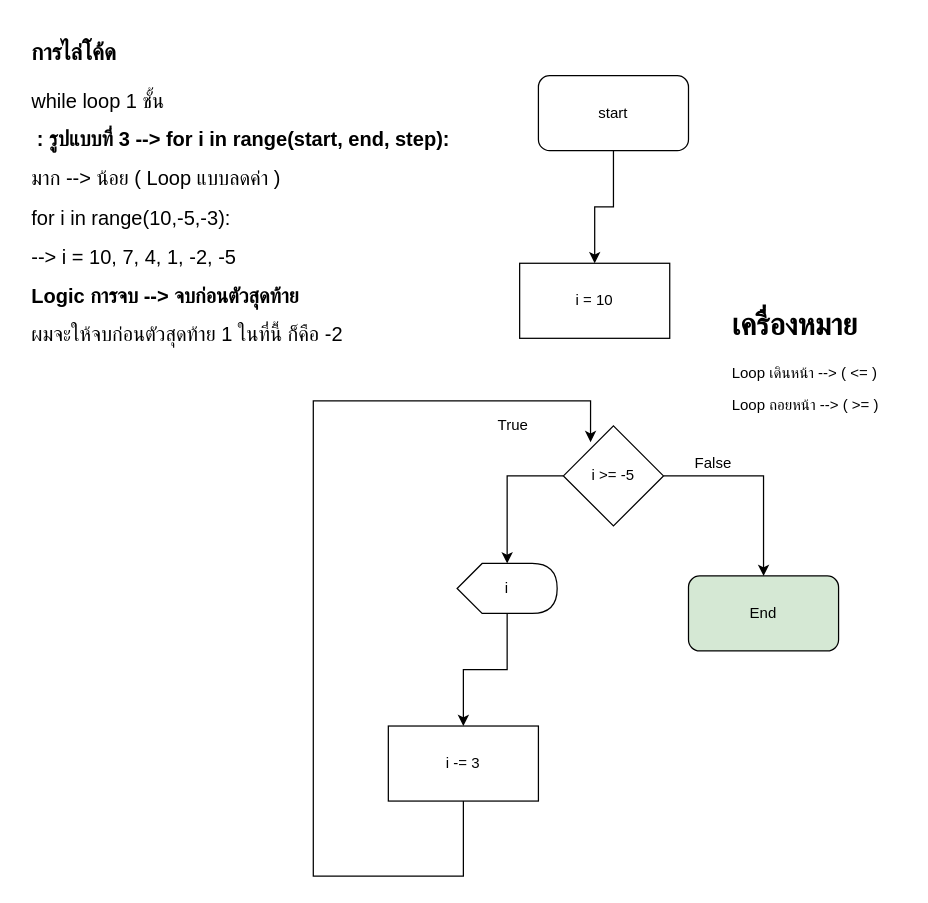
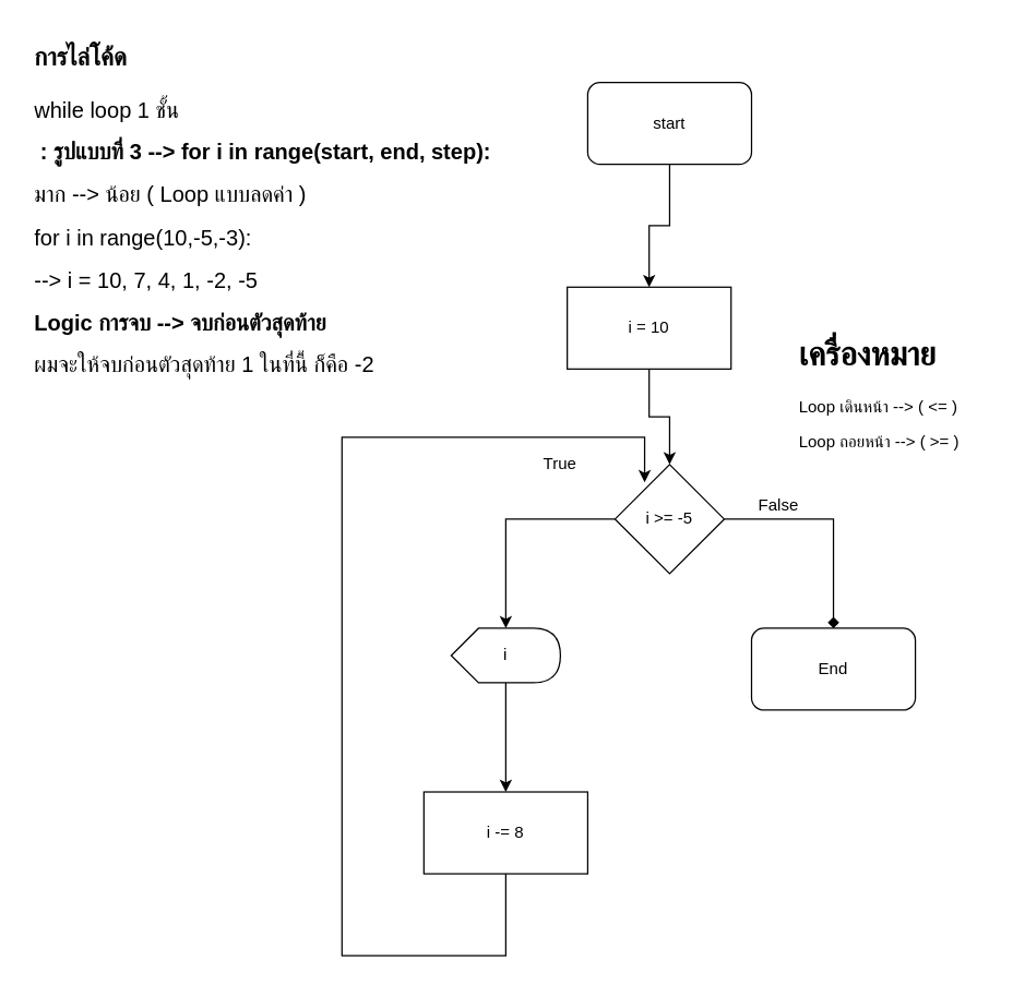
+ <mxCell id="6" style="edgeStyle=orthogonalEdgeStyle;rounded=0;orthogonalLoop=1;jettySize=auto;html=1;" edge="1" parent="1" source="7" target="10"><mxGeometry relative="1" as="geometry" /></mxCell>
- <mxCell id="9" style="edgeStyle=orthogonalEdgeStyle;rounded=0;orthogonalLoop=1;jettySize=auto;html=1;" edge="1" parent="1" source="10" target="16"><mxGeometry relative="1" as="geometry" /></mxCell>
+ <mxCell id="9" style="edgeStyle=orthogonalEdgeStyle;rounded=0;orthogonalLoop=1;jettySize=auto;html=1;endArrow=diamond;" edge="1" parent="1" source="10" target="16"><mxGeometry relative="1" as="geometry" /></mxCell>
- <mxCell id="12" value="i" style="shape=display;whiteSpace=wrap;html=1;" vertex="1" parent="1"><mxGeometry x="365" y="450" width="80" height="40" as="geometry" /></mxCell>
+ <mxCell id="12" value="i" style="shape=display;whiteSpace=wrap;html=1;" vertex="1" parent="1"><mxGeometry x="330" y="460" width="80" height="40" as="geometry" /></mxCell>
- <mxCell id="16" value="End" style="rounded=1;whiteSpace=wrap;html=1;fillColor=#d5e8d4;" vertex="1" parent="1"><mxGeometry x="550" y="460" width="120" height="60" as="geometry" /></mxCell>
+ <mxCell id="16" value="End" style="rounded=1;whiteSpace=wrap;html=1;" vertex="1" parent="1"><mxGeometry x="550" y="460" width="120" height="60" as="geometry" /></mxCell>
- <mxCell id="14" value="i -= 3" style="rounded=0;whiteSpace=wrap;html=1;" vertex="1" parent="1"><mxGeometry x="310" y="580" width="120" height="60" as="geometry" /></mxCell>
+ <mxCell id="14" value="i -= 8" style="rounded=0;whiteSpace=wrap;html=1;" vertex="1" parent="1"><mxGeometry x="310" y="580" width="120" height="60" as="geometry" /></mxCell>
